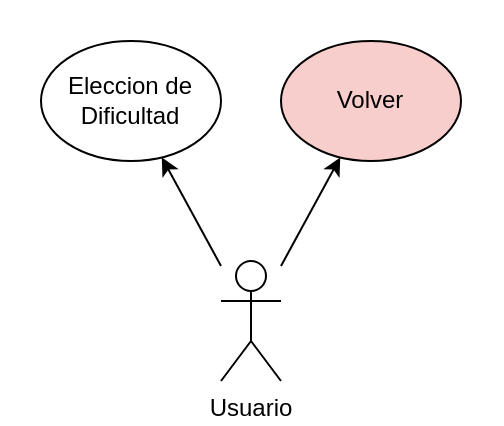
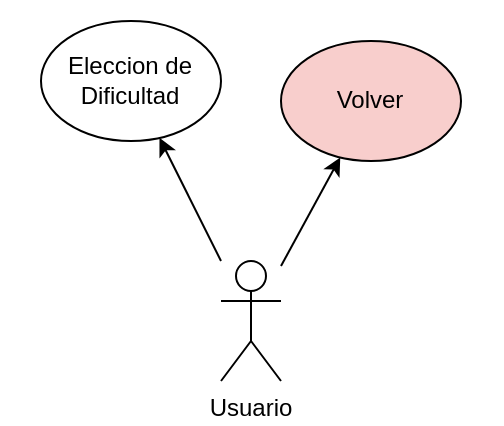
- <mxCell id="3" value="Eleccion de Dificultad" style="ellipse;whiteSpace=wrap;html=1;" vertex="1" parent="1"><mxGeometry x="20" y="20" width="90" height="60" as="geometry" /></mxCell>
+ <mxCell id="3" value="Eleccion de Dificultad" style="ellipse;whiteSpace=wrap;html=1;" vertex="1" parent="1"><mxGeometry x="20" y="10" width="90" height="60" as="geometry" /></mxCell>
